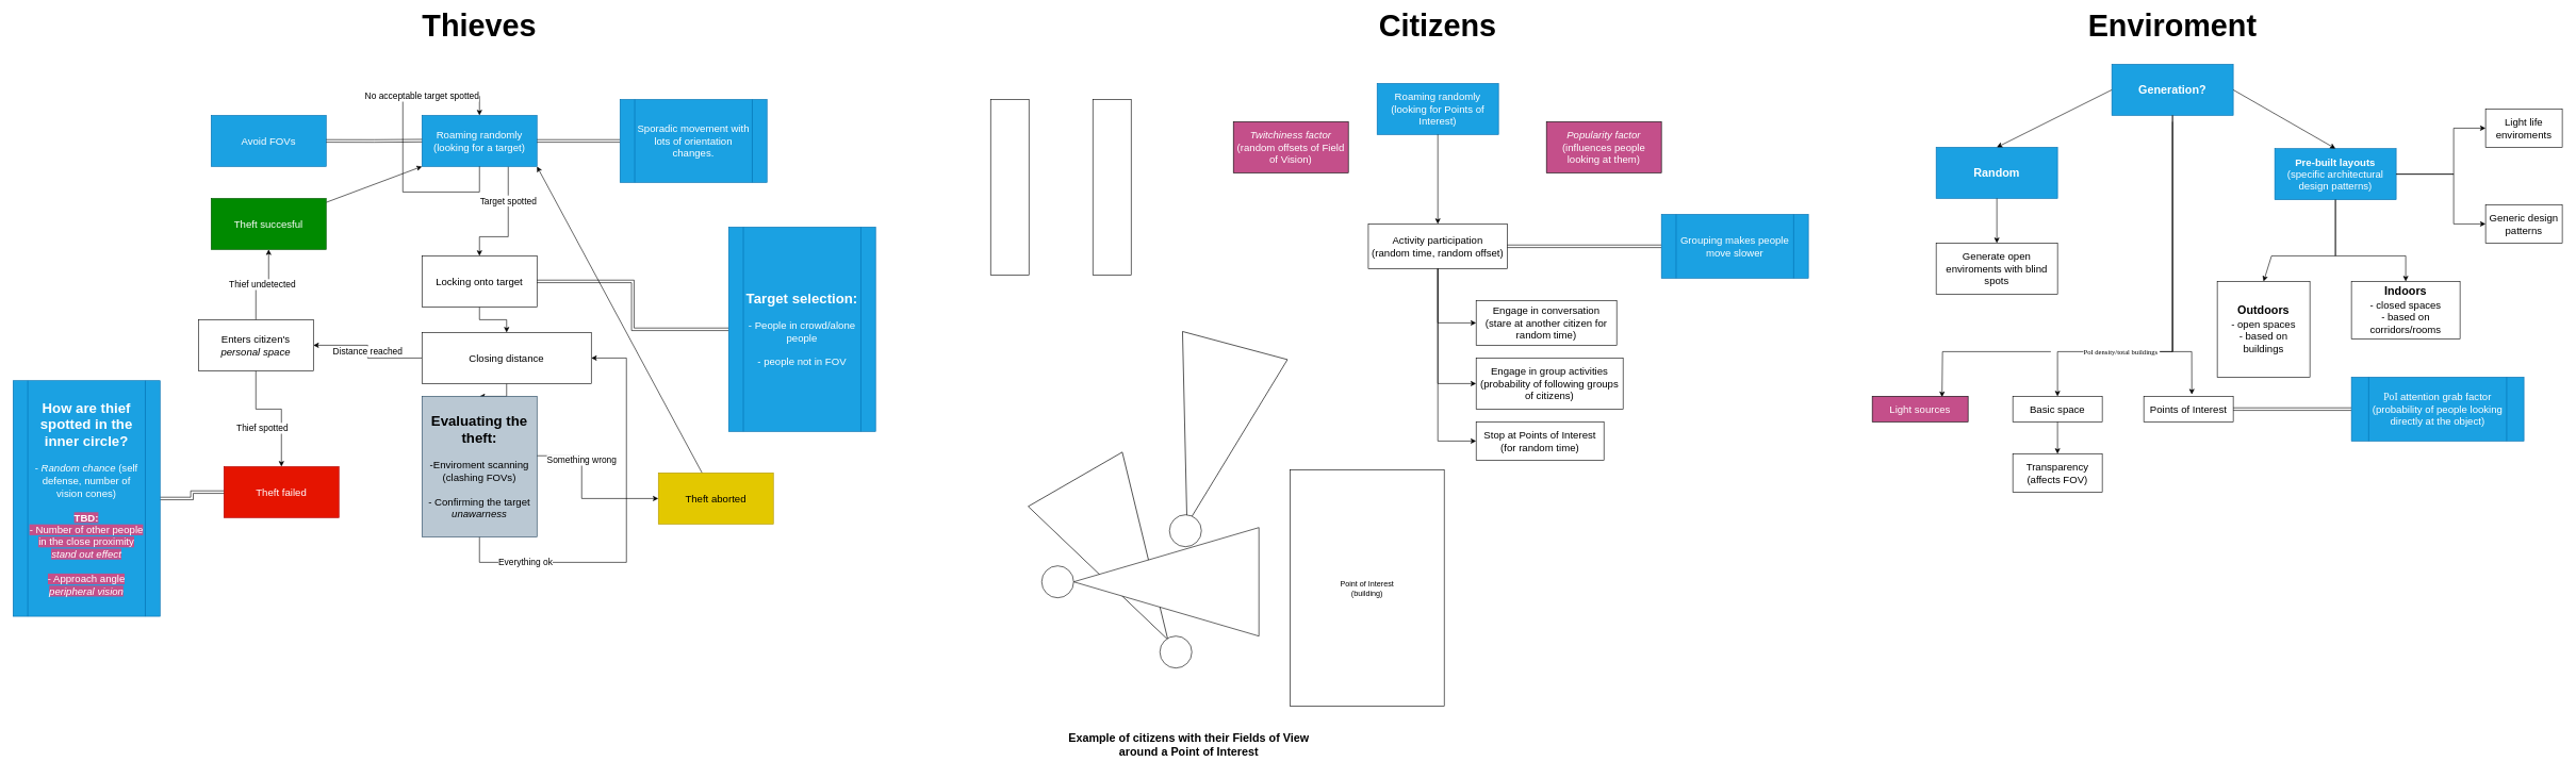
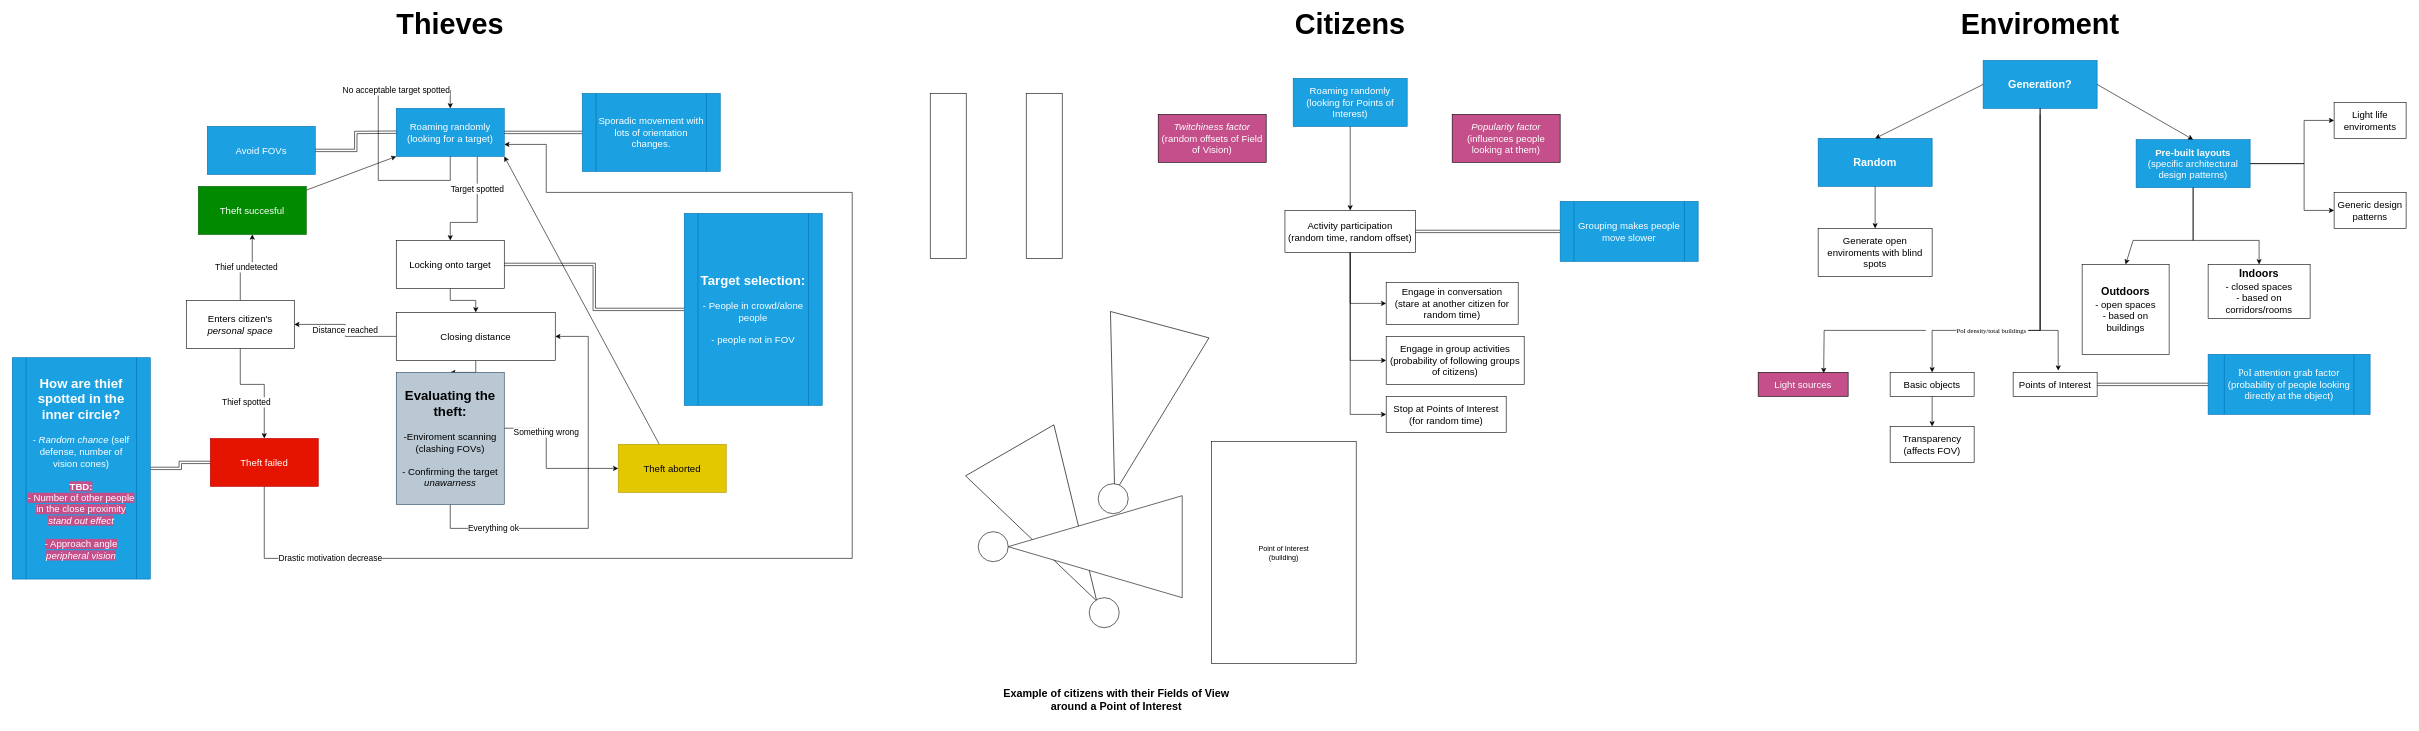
- <mxCell id="33" value="Avoid FOVs" style="rounded=0;whiteSpace=wrap;html=1;fontSize=16;fillColor=#1ba1e2;strokeColor=#006EAF;fontColor=#ffffff;" parent="1" vertex="1"><mxGeometry x="330" y="180" width="180" height="80" as="geometry" /></mxCell>
+ <mxCell id="33" value="Avoid FOVs" style="rounded=0;whiteSpace=wrap;html=1;fontSize=16;fillColor=#1ba1e2;strokeColor=#006EAF;fontColor=#ffffff;" parent="1" vertex="1"><mxGeometry x="345" y="210" width="180" height="80" as="geometry" /></mxCell>
- <mxCell id="67" value="&lt;font style=&quot;font-size: 16px;&quot;&gt;Basic space&lt;/font&gt;" style="rounded=0;whiteSpace=wrap;html=1;" parent="1" vertex="1"><mxGeometry x="3150" y="620" width="140" height="40" as="geometry" /></mxCell>
+ <mxCell id="67" value="&lt;font style=&quot;font-size: 16px;&quot;&gt;Basic objects&lt;/font&gt;" style="rounded=0;whiteSpace=wrap;html=1;" parent="1" vertex="1"><mxGeometry x="3150" y="620" width="140" height="40" as="geometry" /></mxCell>
+ <mxCell id="25" value="&lt;font style=&quot;font-size: 14px;&quot;&gt;Drastic motivation decrease&lt;/font&gt;" style="edgeStyle=orthogonalEdgeStyle;rounded=0;orthogonalLoop=1;jettySize=auto;html=1;elbow=vertical;entryX=1;entryY=0.75;entryDx=0;entryDy=0;" parent="1" source="26" target="7" edge="1"><mxGeometry x="-0.806" relative="1" as="geometry"><Array as="points"><mxPoint x="440" y="930" /><mxPoint x="1420" y="930" /><mxPoint x="1420" y="320" /><mxPoint x="910" y="320" /><mxPoint x="910" y="240" /></Array><mxPoint as="offset" /></mxGeometry></mxCell>
